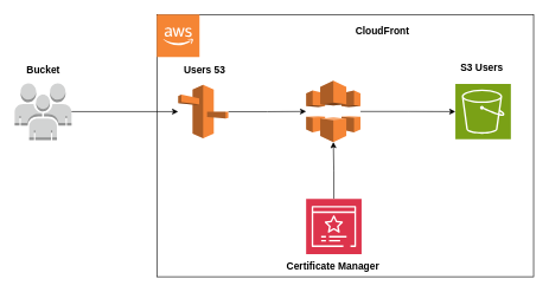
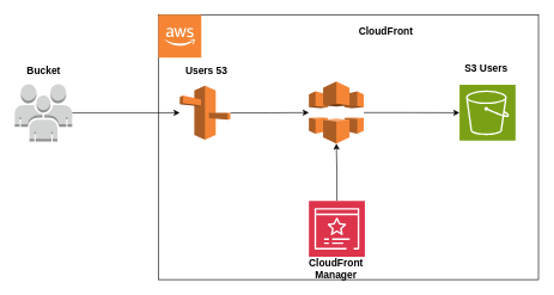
- <mxCell id="15" value="&lt;h3&gt;Certificate Manager&lt;/h3&gt;" style="text;html=1;align=center;verticalAlign=middle;whiteSpace=wrap;rounded=0;" vertex="1" parent="2"><mxGeometry x="379.12" y="340" width="138.25" height="30" as="geometry" /></mxCell>
+ <mxCell id="15" value="&lt;h3&gt;CloudFront Manager&lt;/h3&gt;" style="text;html=1;align=center;verticalAlign=middle;whiteSpace=wrap;rounded=0;" vertex="1" parent="2"><mxGeometry x="379.12" y="340" width="138.25" height="30" as="geometry" /></mxCell>
